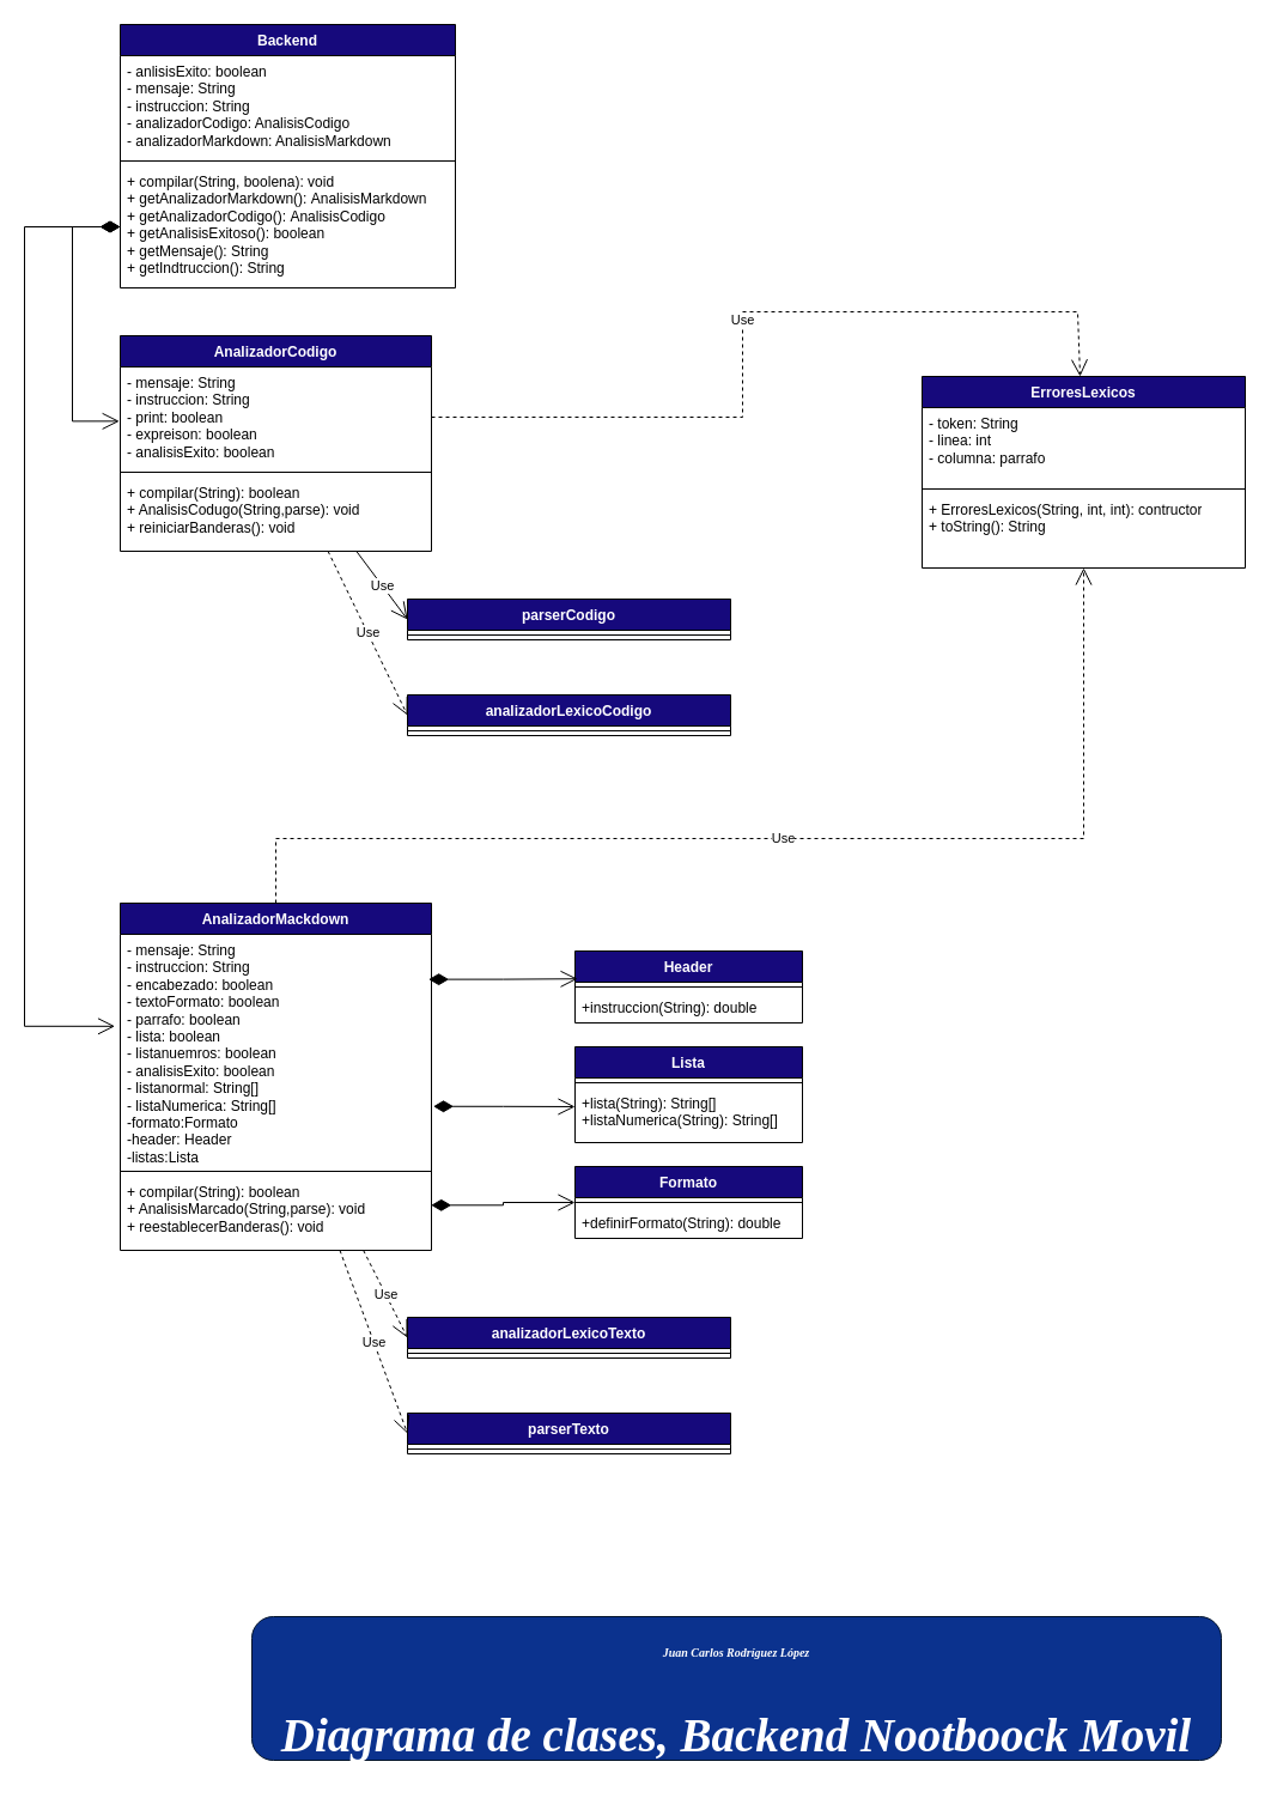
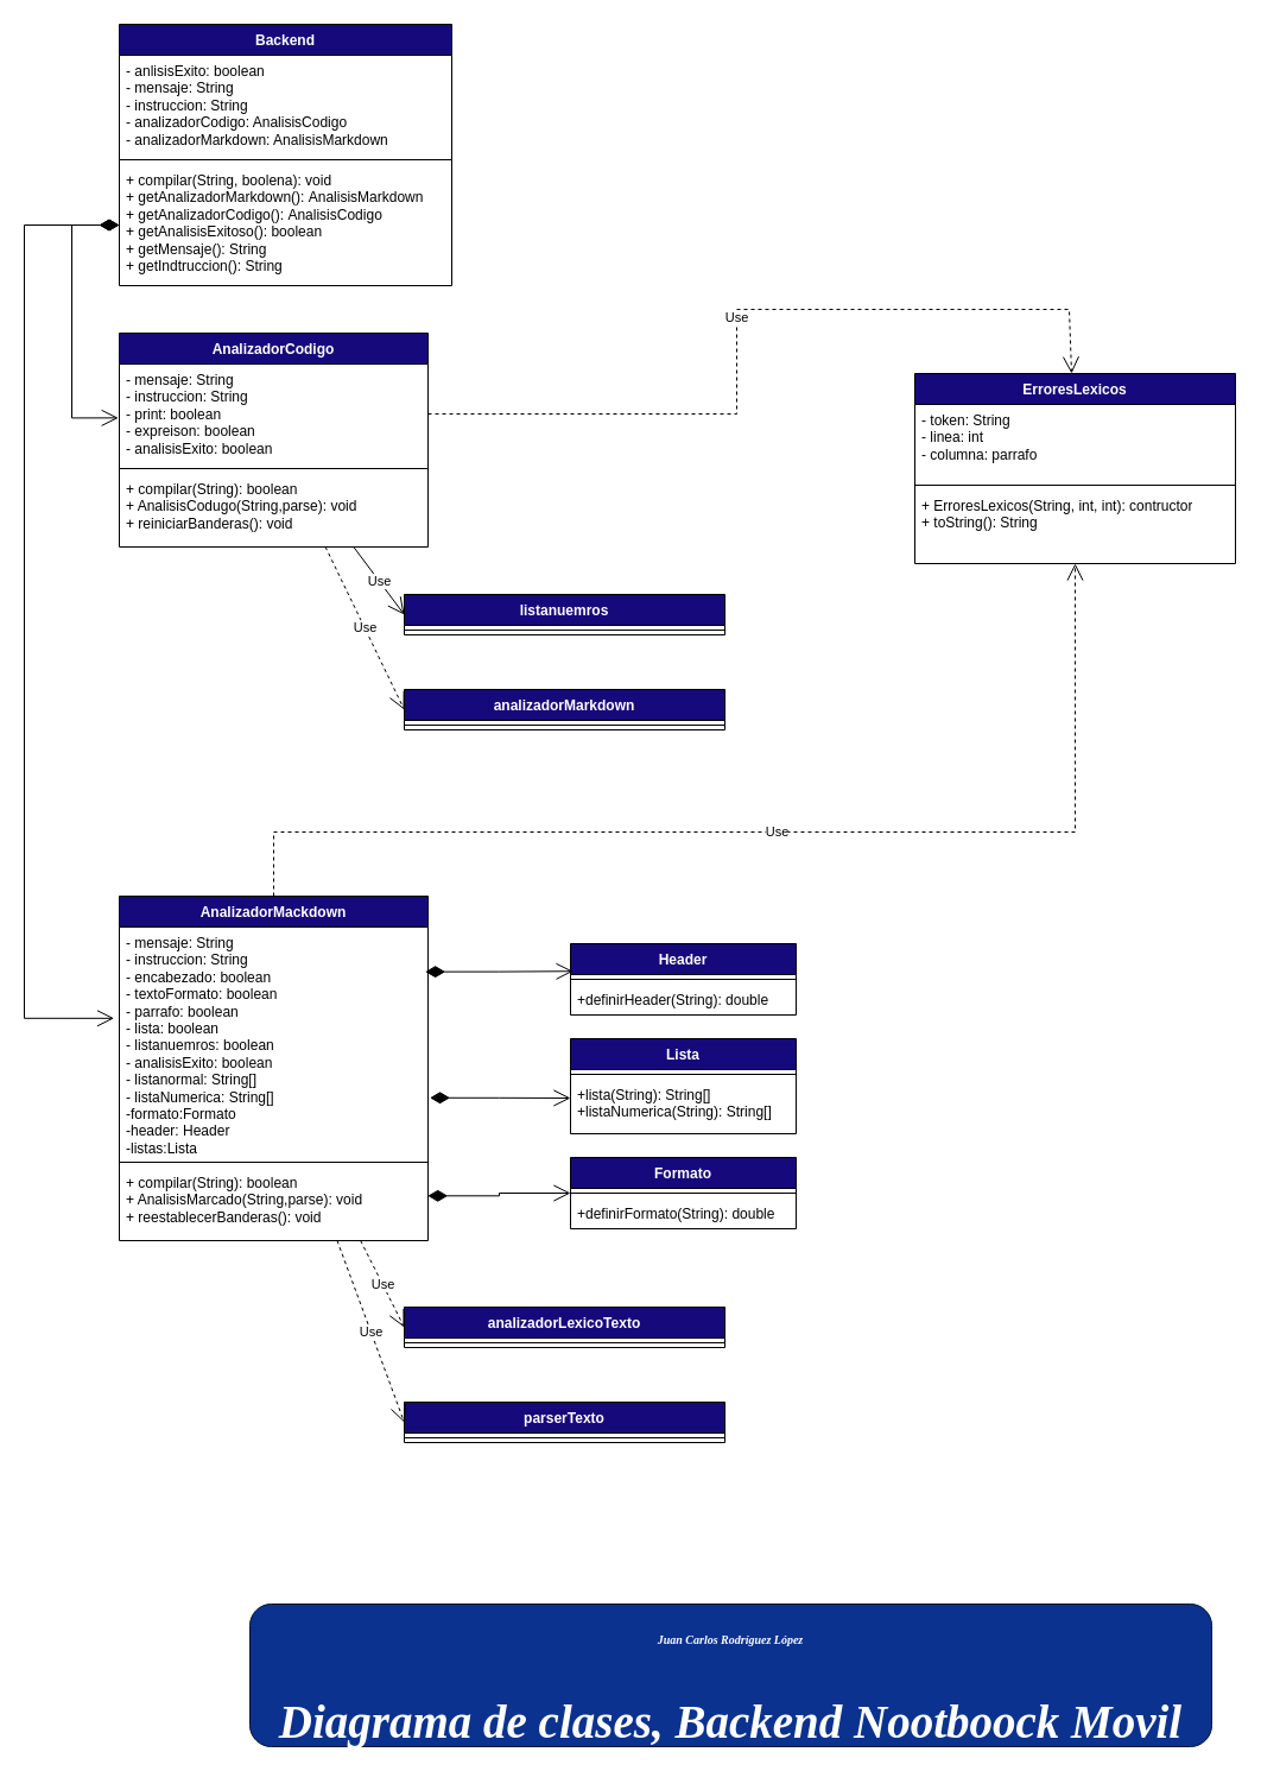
- <mxCell id="32" value="parserCodigo&lt;div&gt;&lt;br&gt;&lt;/div&gt;" style="swimlane;fontStyle=1;align=center;verticalAlign=top;childLayout=stackLayout;horizontal=1;startSize=26;horizontalStack=0;resizeParent=1;resizeParentMax=0;resizeLast=0;collapsible=1;marginBottom=0;whiteSpace=wrap;html=1;fillColor=light-dark(#16097c, #ededed);fontColor=light-dark(#ffffff, #ededed);" vertex="1" parent="1"><mxGeometry x="340" y="500" width="270" height="34" as="geometry" /></mxCell>
+ <mxCell id="32" value="listanuemros&lt;div&gt;&lt;br&gt;&lt;/div&gt;" style="swimlane;fontStyle=1;align=center;verticalAlign=top;childLayout=stackLayout;horizontal=1;startSize=26;horizontalStack=0;resizeParent=1;resizeParentMax=0;resizeLast=0;collapsible=1;marginBottom=0;whiteSpace=wrap;html=1;fillColor=light-dark(#16097c, #ededed);fontColor=light-dark(#ffffff, #ededed);" vertex="1" parent="1"><mxGeometry x="340" y="500" width="270" height="34" as="geometry" /></mxCell>
- <mxCell id="38" value="&lt;div&gt;analizadorLexicoCodigo&lt;/div&gt;&lt;div&gt;&lt;br&gt;&lt;/div&gt;" style="swimlane;fontStyle=1;align=center;verticalAlign=top;childLayout=stackLayout;horizontal=1;startSize=26;horizontalStack=0;resizeParent=1;resizeParentMax=0;resizeLast=0;collapsible=1;marginBottom=0;whiteSpace=wrap;html=1;fillColor=light-dark(#16097c, #ededed);fontColor=light-dark(#ffffff, #ededed);" vertex="1" parent="1"><mxGeometry x="340" y="580" width="270" height="34" as="geometry" /></mxCell>
+ <mxCell id="38" value="&lt;div&gt;analizadorMarkdown&lt;/div&gt;&lt;div&gt;&lt;br&gt;&lt;/div&gt;" style="swimlane;fontStyle=1;align=center;verticalAlign=top;childLayout=stackLayout;horizontal=1;startSize=26;horizontalStack=0;resizeParent=1;resizeParentMax=0;resizeLast=0;collapsible=1;marginBottom=0;whiteSpace=wrap;html=1;fillColor=light-dark(#16097c, #ededed);fontColor=light-dark(#ffffff, #ededed);" vertex="1" parent="1"><mxGeometry x="340" y="580" width="270" height="34" as="geometry" /></mxCell>
- <mxCell id="23" value="+instruccion(String): double" style="text;strokeColor=none;fillColor=none;align=left;verticalAlign=top;spacingLeft=4;spacingRight=4;overflow=hidden;rotatable=0;points=[[0,0.5],[1,0.5]];portConstraint=eastwest;whiteSpace=wrap;html=1;" vertex="1" parent="21"><mxGeometry y="34" width="190" height="26" as="geometry" /></mxCell>
+ <mxCell id="23" value="+definirHeader(String): double" style="text;strokeColor=none;fillColor=none;align=left;verticalAlign=top;spacingLeft=4;spacingRight=4;overflow=hidden;rotatable=0;points=[[0,0.5],[1,0.5]];portConstraint=eastwest;whiteSpace=wrap;html=1;" vertex="1" parent="21"><mxGeometry y="34" width="190" height="26" as="geometry" /></mxCell>
